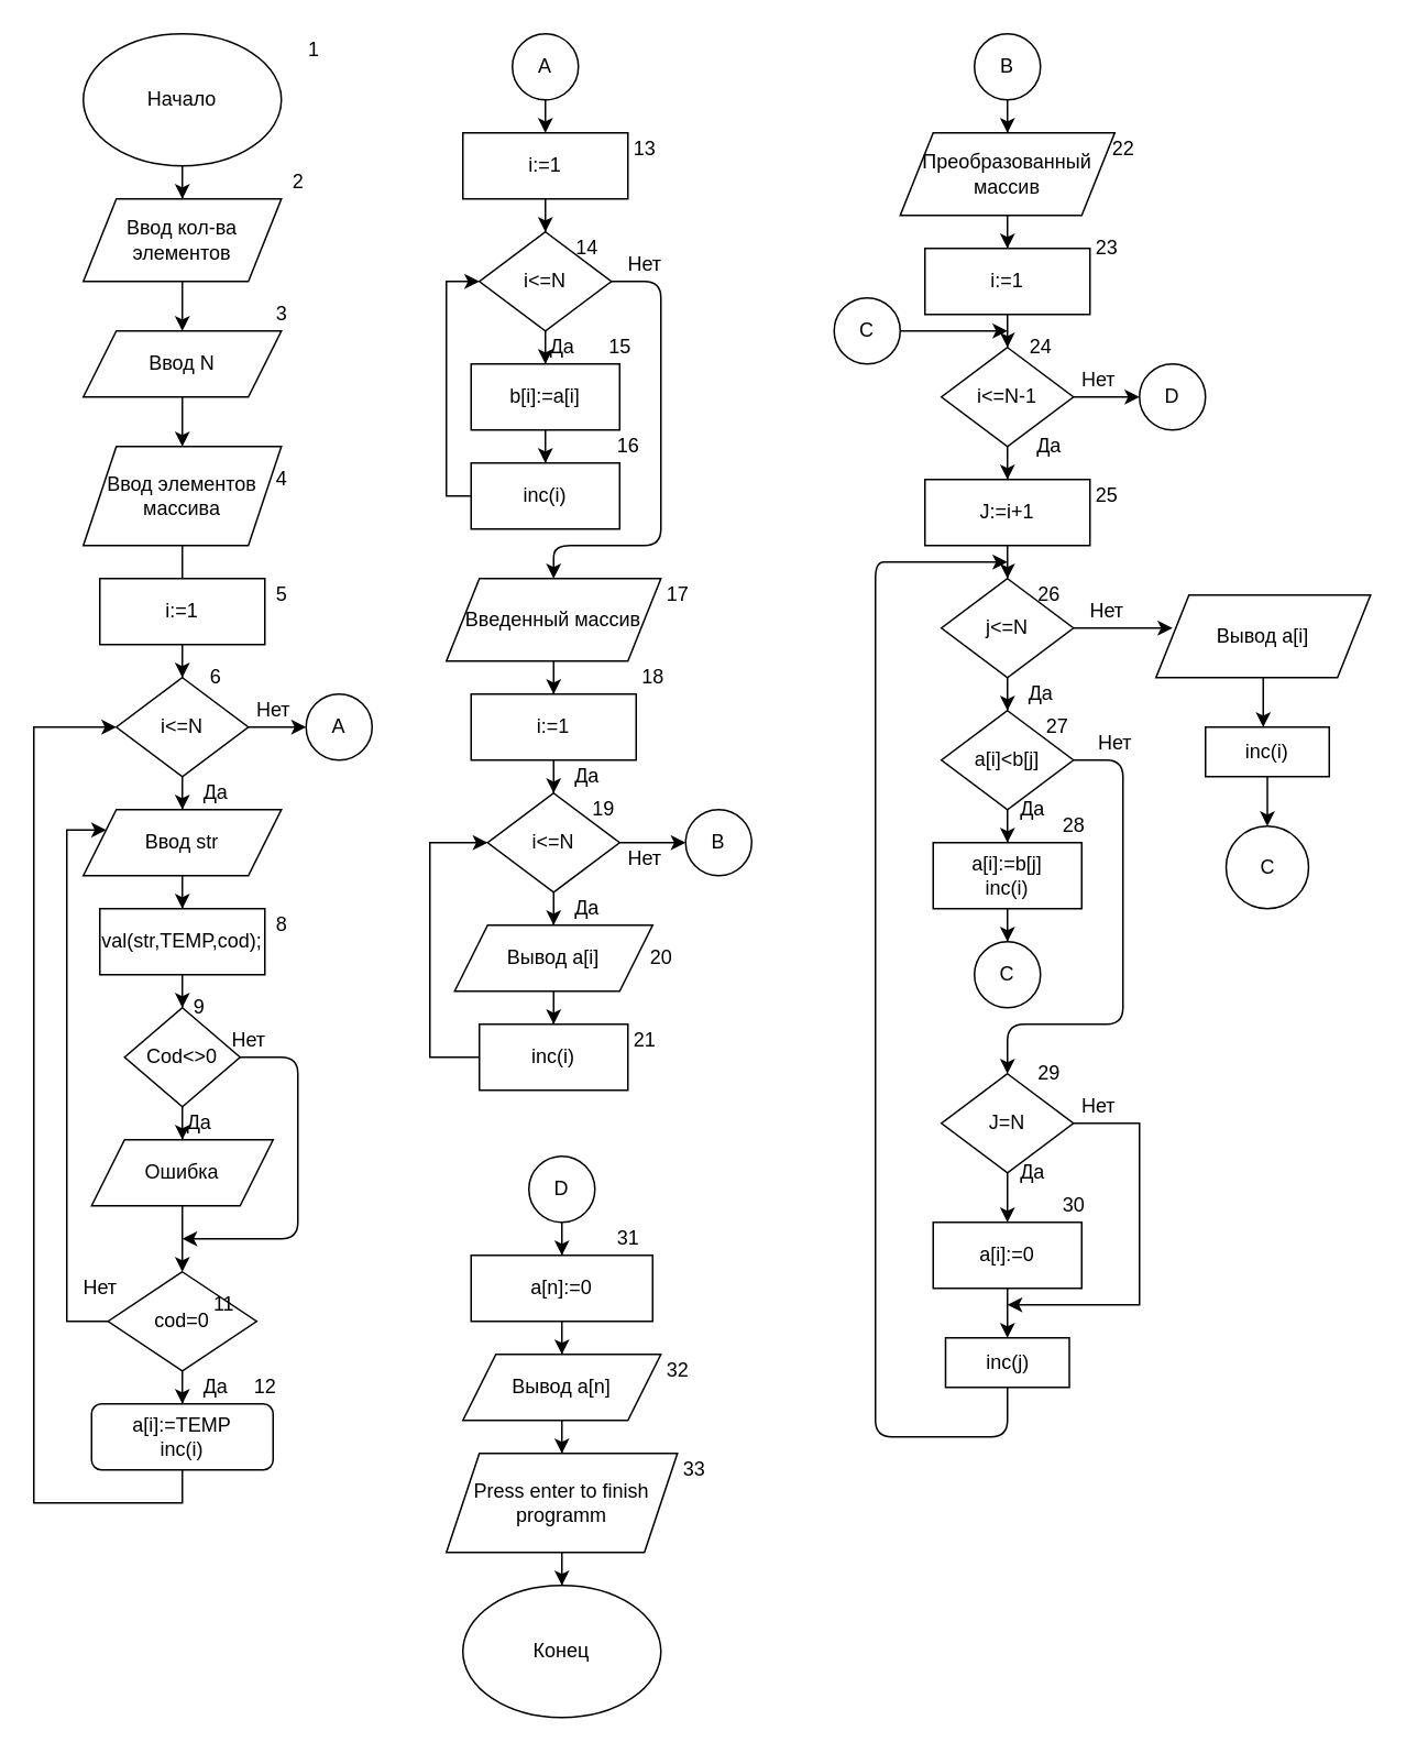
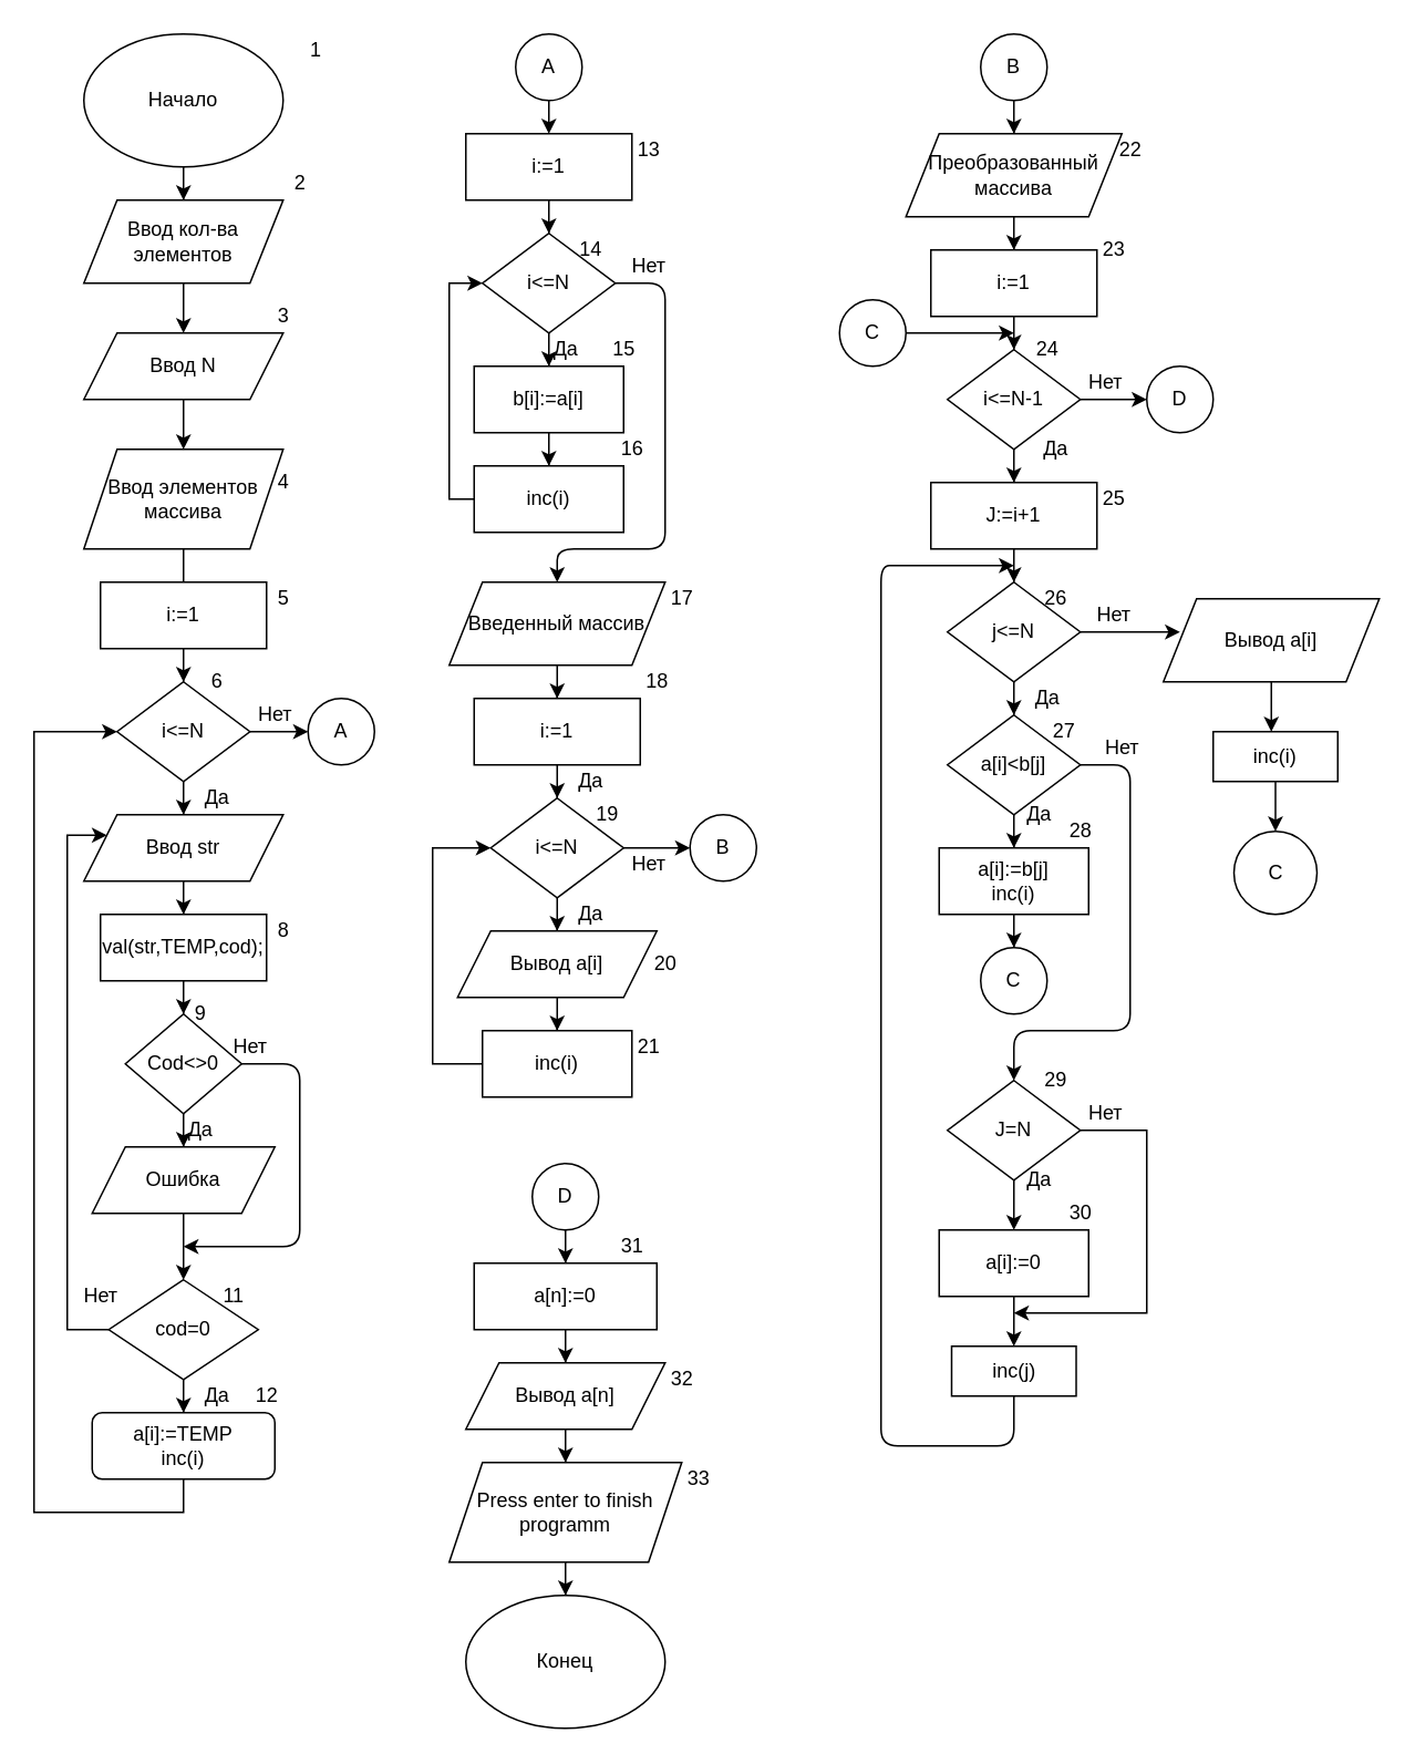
- <mxCell id="98" value="Преобразованный&lt;br&gt;массив" style="shape=parallelogram;perimeter=parallelogramPerimeter;whiteSpace=wrap;html=1;fixedSize=1;" parent="1" vertex="1"><mxGeometry x="545" y="80" width="130" height="50" as="geometry" /></mxCell>
+ <mxCell id="98" value="Преобразованный&lt;br&gt;массива" style="shape=parallelogram;perimeter=parallelogramPerimeter;whiteSpace=wrap;html=1;fixedSize=1;" parent="1" vertex="1"><mxGeometry x="545" y="80" width="130" height="50" as="geometry" /></mxCell>
- <mxCell id="83" value="11" style="text;html=1;align=center;verticalAlign=middle;resizable=0;points=[];autosize=1;" parent="40" vertex="1"><mxGeometry x="100" y="760" width="30" height="20" as="geometry" /></mxCell>
+ <mxCell id="83" value="11" style="text;html=1;align=center;verticalAlign=middle;resizable=0;points=[];autosize=1;" parent="40" vertex="1"><mxGeometry x="105" y="750" width="30" height="20" as="geometry" /></mxCell>
